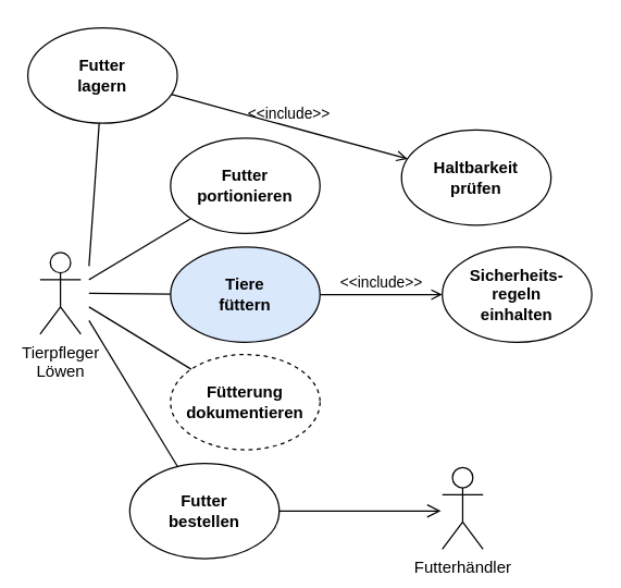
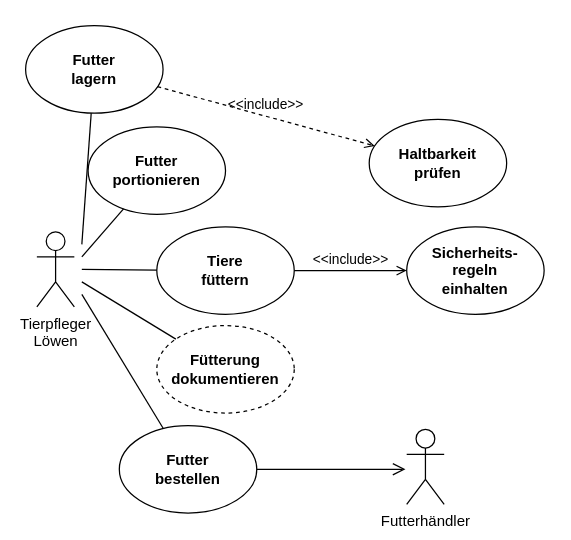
- <mxCell id="16" value="&amp;lt;&amp;lt;include&amp;gt;&amp;gt;" style="html=1;verticalAlign=bottom;labelBackgroundColor=none;endArrow=open;endFill=0;dashed=0;rounded=0;" parent="1" source="2" target="14" edge="1"><mxGeometry width="160" relative="1" as="geometry"><mxPoint x="225" y="311" as="sourcePoint" /><mxPoint x="385" y="311" as="targetPoint" /></mxGeometry></mxCell>
+ <mxCell id="16" value="&amp;lt;&amp;lt;include&amp;gt;&amp;gt;" style="html=1;verticalAlign=bottom;labelBackgroundColor=none;endArrow=open;endFill=0;dashed=1;rounded=0;" parent="1" source="2" target="14" edge="1"><mxGeometry width="160" relative="1" as="geometry"><mxPoint x="225" y="311" as="sourcePoint" /><mxPoint x="385" y="311" as="targetPoint" /></mxGeometry></mxCell>
- <mxCell id="5" value="&lt;div&gt;Futter&lt;/div&gt;&lt;div&gt;portionieren&lt;br&gt;&lt;/div&gt;" style="ellipse;whiteSpace=wrap;html=1;fontStyle=1" parent="1" vertex="1"><mxGeometry x="125" y="101" width="110" height="70" as="geometry" /></mxCell>
+ <mxCell id="5" value="&lt;div&gt;Futter&lt;/div&gt;&lt;div&gt;portionieren&lt;br&gt;&lt;/div&gt;" style="ellipse;whiteSpace=wrap;html=1;fontStyle=1" parent="1" vertex="1"><mxGeometry x="70" y="101" width="110" height="70" as="geometry" /></mxCell>
- <mxCell id="6" value="Tiere &lt;br&gt;füttern" style="ellipse;whiteSpace=wrap;html=1;fontStyle=1;fillColor=#dae8fc;" parent="1" vertex="1"><mxGeometry x="125" y="181" width="110" height="70" as="geometry" /></mxCell>
+ <mxCell id="6" value="Tiere &lt;br&gt;füttern" style="ellipse;whiteSpace=wrap;html=1;fontStyle=1" parent="1" vertex="1"><mxGeometry x="125" y="181" width="110" height="70" as="geometry" /></mxCell>
